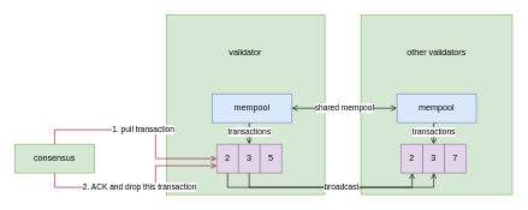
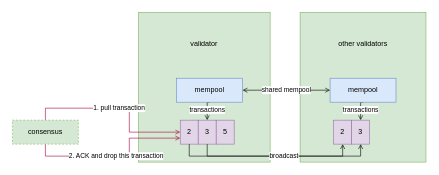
- <mxCell id="14" value="consensus" style="rounded=0;whiteSpace=wrap;html=1;fillColor=#d5e8d4;strokeColor=#82b366;" vertex="1" parent="1"><mxGeometry x="20" y="200" width="110" height="40" as="geometry" /></mxCell>
+ <mxCell id="14" value="consensus" style="rounded=0;whiteSpace=wrap;html=1;fillColor=#d5e8d4;strokeColor=#82b366;dashed=1;" vertex="1" parent="1"><mxGeometry x="20" y="200" width="110" height="40" as="geometry" /></mxCell>
- <mxCell id="20" value="7" style="rounded=0;whiteSpace=wrap;html=1;fillColor=#e1d5e7;strokeColor=#9673a6;" vertex="1" parent="17"><mxGeometry x="60" width="30" height="40" as="geometry" /></mxCell>
